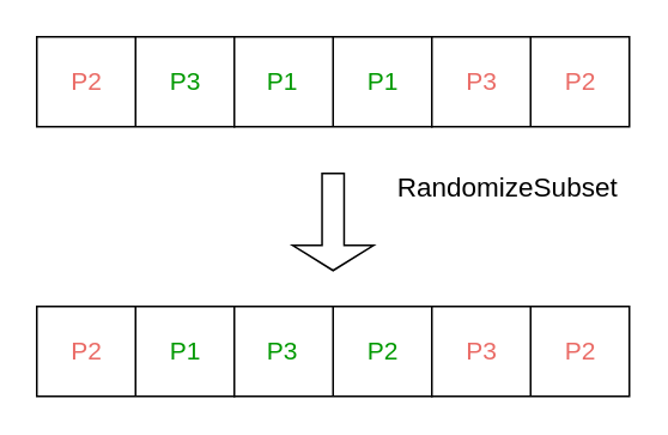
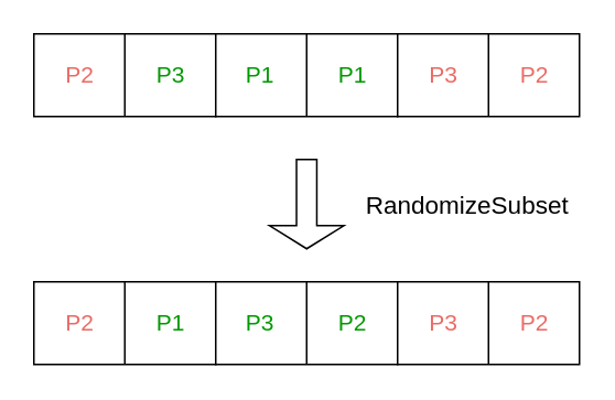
- <mxCell id="12" value="&lt;font style=&quot;font-size: 15px;&quot;&gt;RandomizeSubset&lt;/font&gt;" style="text;html=1;strokeColor=none;fillColor=none;align=center;verticalAlign=middle;whiteSpace=wrap;rounded=0;" parent="1" vertex="1"><mxGeometry x="215.5" y="87" width="132.5" height="32" as="geometry" /></mxCell>
+ <mxCell id="12" value="&lt;font style=&quot;font-size: 15px;&quot;&gt;RandomizeSubset&lt;/font&gt;" style="text;html=1;strokeColor=none;fillColor=none;align=center;verticalAlign=middle;whiteSpace=wrap;rounded=0;" parent="1" vertex="1"><mxGeometry x="215.5" y="107" width="132.5" height="32" as="geometry" /></mxCell>
